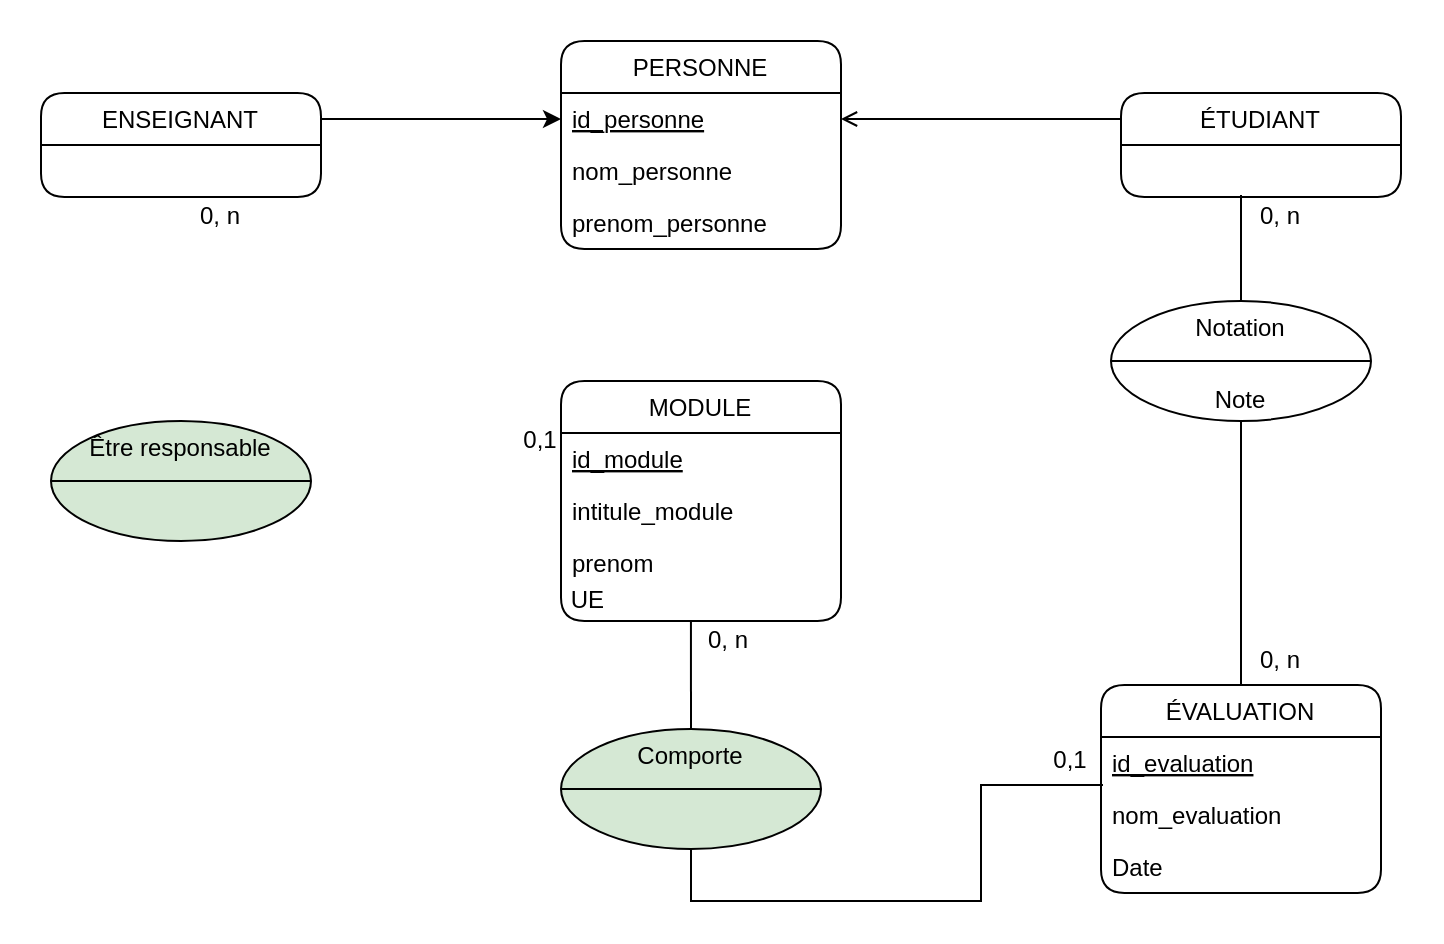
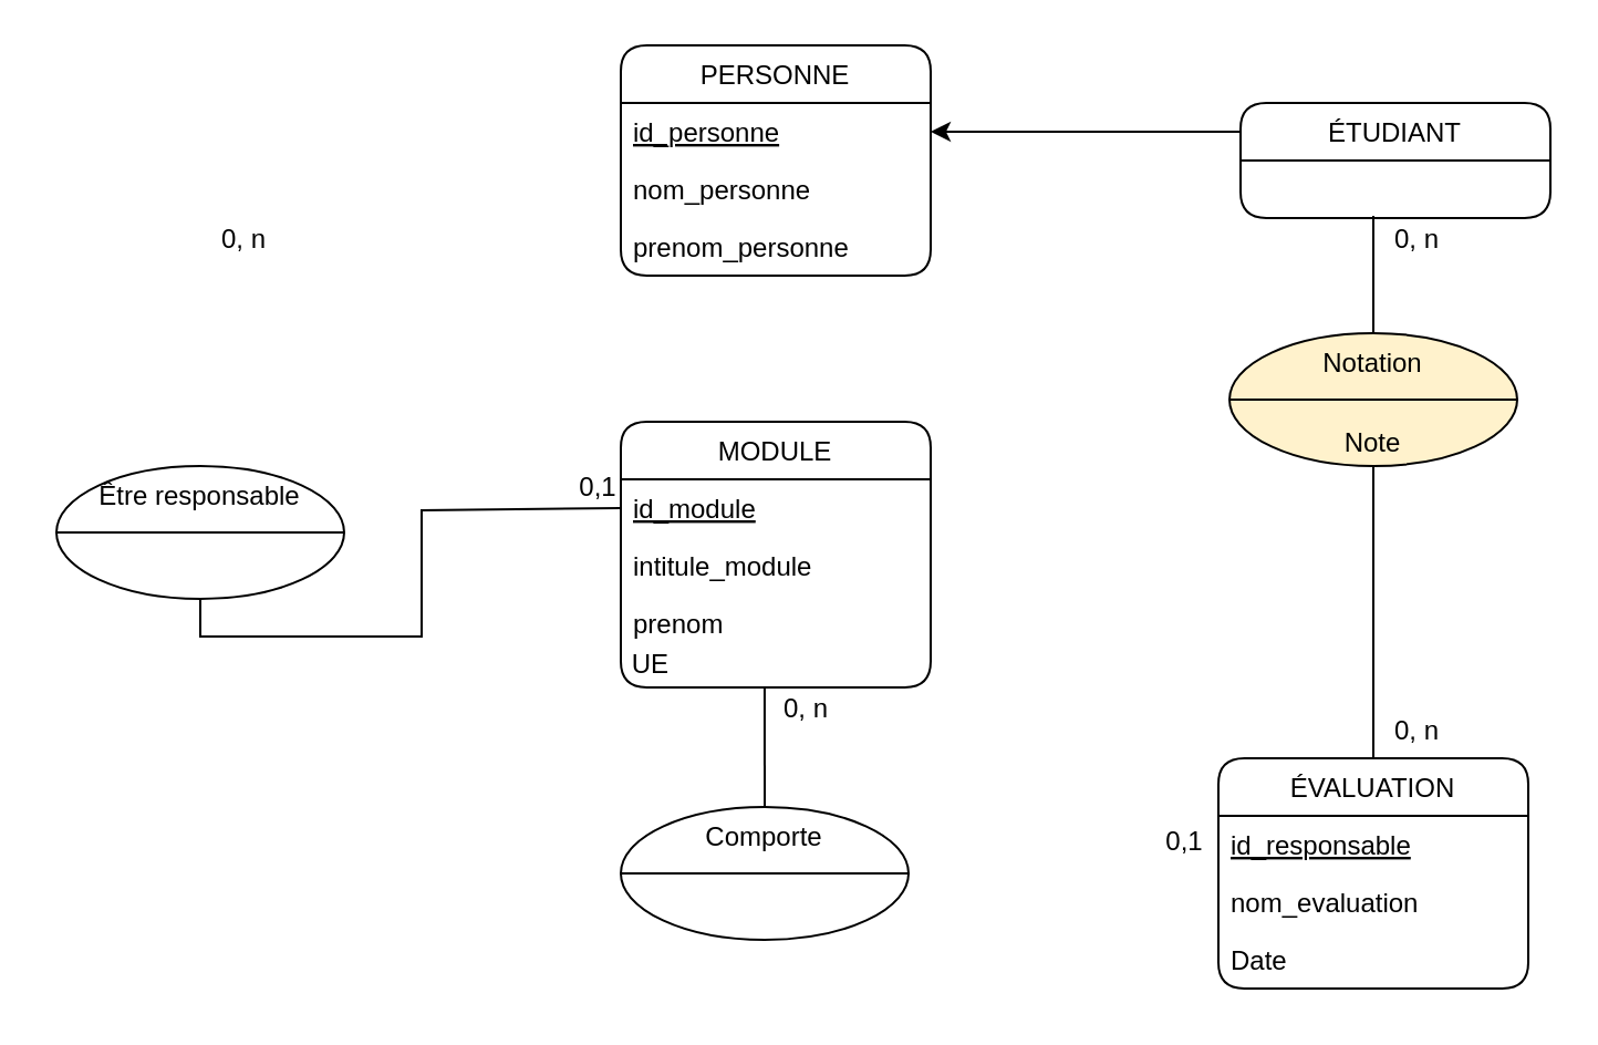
- <mxCell id="6" style="edgeStyle=orthogonalEdgeStyle;rounded=0;orthogonalLoop=1;jettySize=auto;html=1;exitX=1;exitY=0.25;exitDx=0;exitDy=0;entryX=0;entryY=0.5;entryDx=0;entryDy=0;" parent="1" source="7" target="3" edge="1"><mxGeometry relative="1" as="geometry" /></mxCell>
- <mxCell id="8" style="edgeStyle=orthogonalEdgeStyle;rounded=0;orthogonalLoop=1;jettySize=auto;html=1;exitX=0;exitY=0.25;exitDx=0;exitDy=0;entryX=1;entryY=0.5;entryDx=0;entryDy=0;endArrow=open;" parent="1" source="9" target="3" edge="1"><mxGeometry relative="1" as="geometry" /></mxCell>
+ <mxCell id="8" style="edgeStyle=orthogonalEdgeStyle;rounded=0;orthogonalLoop=1;jettySize=auto;html=1;exitX=0;exitY=0.25;exitDx=0;exitDy=0;entryX=1;entryY=0.5;entryDx=0;entryDy=0;" parent="1" source="9" target="3" edge="1"><mxGeometry relative="1" as="geometry" /></mxCell>
- <mxCell id="7" value="ENSEIGNANT" style="swimlane;fontStyle=0;childLayout=stackLayout;horizontal=1;startSize=26;horizontalStack=0;resizeParent=1;resizeParentMax=0;resizeLast=0;collapsible=1;marginBottom=0;rounded=1;shadow=0;sketch=0;" parent="1" vertex="1"><mxGeometry x="20" y="46" width="140" height="52" as="geometry" /></mxCell>
- <mxCell id="26" value="Notation" style="ellipse;whiteSpace=wrap;html=1;rounded=1;shadow=0;sketch=0;verticalAlign=top;" parent="1" vertex="1"><mxGeometry x="555" y="150" width="130" height="60" as="geometry" /></mxCell>
+ <mxCell id="26" value="Notation" style="ellipse;whiteSpace=wrap;html=1;rounded=1;shadow=0;sketch=0;verticalAlign=top;fillColor=#fff2cc;" parent="1" vertex="1"><mxGeometry x="555" y="150" width="130" height="60" as="geometry" /></mxCell>
- <mxCell id="19" value="Être responsable" style="ellipse;whiteSpace=wrap;html=1;rounded=1;shadow=0;sketch=0;verticalAlign=top;fillColor=#d5e8d4;" parent="1" vertex="1"><mxGeometry x="25" y="210" width="130" height="60" as="geometry" /></mxCell>
+ <mxCell id="19" value="Être responsable" style="ellipse;whiteSpace=wrap;html=1;rounded=1;shadow=0;sketch=0;verticalAlign=top;" parent="1" vertex="1"><mxGeometry x="25" y="210" width="130" height="60" as="geometry" /></mxCell>
+ <mxCell id="21" value="" style="endArrow=none;html=1;exitX=0.5;exitY=1;exitDx=0;exitDy=0;rounded=0;entryX=0;entryY=0.5;entryDx=0;entryDy=0;" parent="1" source="19" target="11" edge="1"><mxGeometry width="50" height="50" relative="1" as="geometry"><mxPoint x="330" y="270" as="sourcePoint" /><mxPoint x="279" y="287" as="targetPoint" /><Array as="points"><mxPoint x="90" y="287" /><mxPoint x="190" y="287" /><mxPoint x="190" y="230" /></Array></mxGeometry></mxCell>
- <mxCell id="16" value="id_evaluation" style="text;strokeColor=none;fillColor=none;align=left;verticalAlign=top;spacingLeft=4;spacingRight=4;overflow=hidden;rotatable=0;points=[[0,0.5],[1,0.5]];portConstraint=eastwest;fontStyle=4" parent="15" vertex="1"><mxGeometry y="26" width="140" height="26" as="geometry" /></mxCell>
+ <mxCell id="16" value="id_responsable" style="text;strokeColor=none;fillColor=none;align=left;verticalAlign=top;spacingLeft=4;spacingRight=4;overflow=hidden;rotatable=0;points=[[0,0.5],[1,0.5]];portConstraint=eastwest;fontStyle=4" parent="15" vertex="1"><mxGeometry y="26" width="140" height="26" as="geometry" /></mxCell>
- <mxCell id="22" value="Comporte" style="ellipse;whiteSpace=wrap;html=1;rounded=1;shadow=0;sketch=0;verticalAlign=top;fillColor=#d5e8d4;" parent="1" vertex="1"><mxGeometry x="280" y="364" width="130" height="60" as="geometry" /></mxCell>
+ <mxCell id="22" value="Comporte" style="ellipse;whiteSpace=wrap;html=1;rounded=1;shadow=0;sketch=0;verticalAlign=top;" parent="1" vertex="1"><mxGeometry x="280" y="364" width="130" height="60" as="geometry" /></mxCell>
- <mxCell id="25" value="" style="endArrow=none;html=1;exitX=0.5;exitY=1;exitDx=0;exitDy=0;entryX=0.007;entryY=-0.077;entryDx=0;entryDy=0;entryPerimeter=0;rounded=0;" parent="1" source="22" target="17" edge="1"><mxGeometry width="50" height="50" relative="1" as="geometry"><mxPoint x="350" y="270" as="sourcePoint" /><mxPoint x="400" y="220" as="targetPoint" /><Array as="points"><mxPoint x="345" y="450" /><mxPoint x="490" y="450" /><mxPoint x="490" y="392" /></Array></mxGeometry></mxCell>
